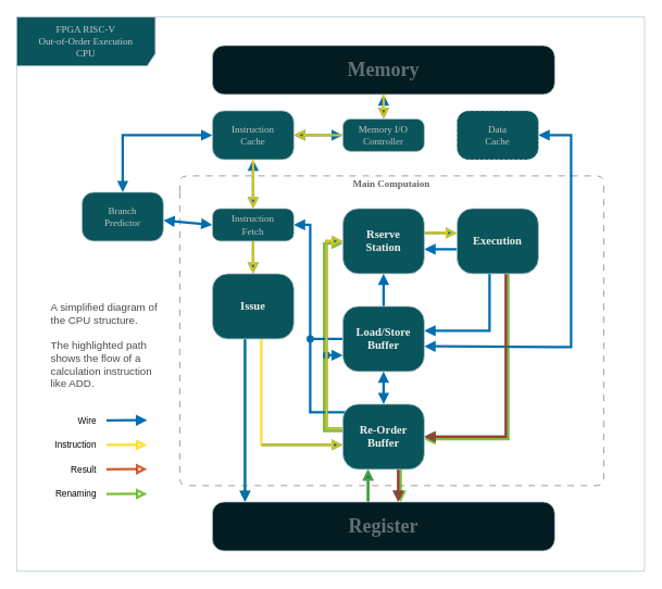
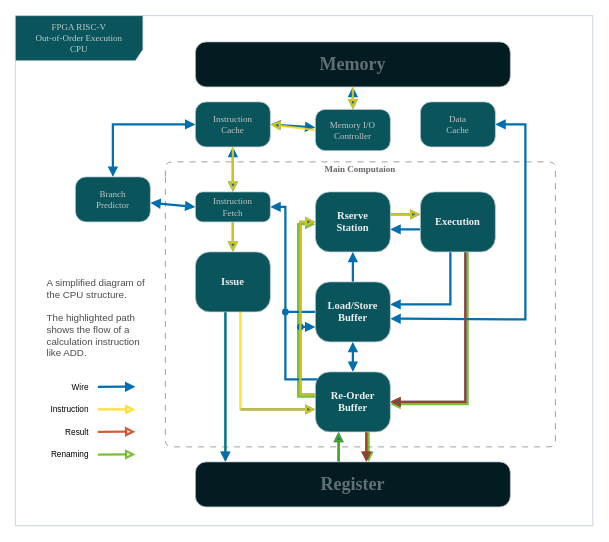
- <mxCell id="51" value="Memory I/O&lt;br&gt;Controller" style="rounded=1;whiteSpace=wrap;html=1;arcSize=24;fillColor=#09555B;strokeColor=#BAC8D3;shadow=0;comic=0;labelBackgroundColor=none;fontFamily=Verdana;fontSize=12;fontColor=#C4C4C4;align=center;movable=1;resizable=1;rotatable=1;deletable=1;editable=1;locked=0;connectable=1;" parent="1" vertex="1"><mxGeometry x="420" y="145" width="100" height="40" as="geometry" /></mxCell>
+ <mxCell id="51" value="Memory I/O&lt;br&gt;Controller" style="rounded=1;whiteSpace=wrap;html=1;arcSize=24;fillColor=#09555B;strokeColor=#BAC8D3;shadow=0;comic=0;labelBackgroundColor=none;fontFamily=Verdana;fontSize=12;fontColor=#C4C4C4;align=center;movable=1;resizable=1;rotatable=1;deletable=1;editable=1;locked=0;connectable=1;" parent="1" vertex="1"><mxGeometry x="420" y="145" width="100" height="55" as="geometry" /></mxCell>
- <mxCell id="52" value="Data&lt;br&gt;Cache" style="rounded=1;whiteSpace=wrap;html=1;arcSize=24;fillColor=#09555B;strokeColor=#BAC8D3;shadow=0;comic=0;labelBackgroundColor=none;fontFamily=Verdana;fontSize=12;fontColor=#C4C4C4;align=center;movable=1;resizable=1;rotatable=1;deletable=1;editable=1;locked=0;connectable=1;dashed=1;" parent="1" vertex="1"><mxGeometry x="560" y="135" width="100" height="60" as="geometry" /></mxCell>
+ <mxCell id="52" value="Data&lt;br&gt;Cache" style="rounded=1;whiteSpace=wrap;html=1;arcSize=24;fillColor=#09555B;strokeColor=#BAC8D3;shadow=0;comic=0;labelBackgroundColor=none;fontFamily=Verdana;fontSize=12;fontColor=#C4C4C4;align=center;movable=1;resizable=1;rotatable=1;deletable=1;editable=1;locked=0;connectable=1;" parent="1" vertex="1"><mxGeometry x="560" y="135" width="100" height="60" as="geometry" /></mxCell>
